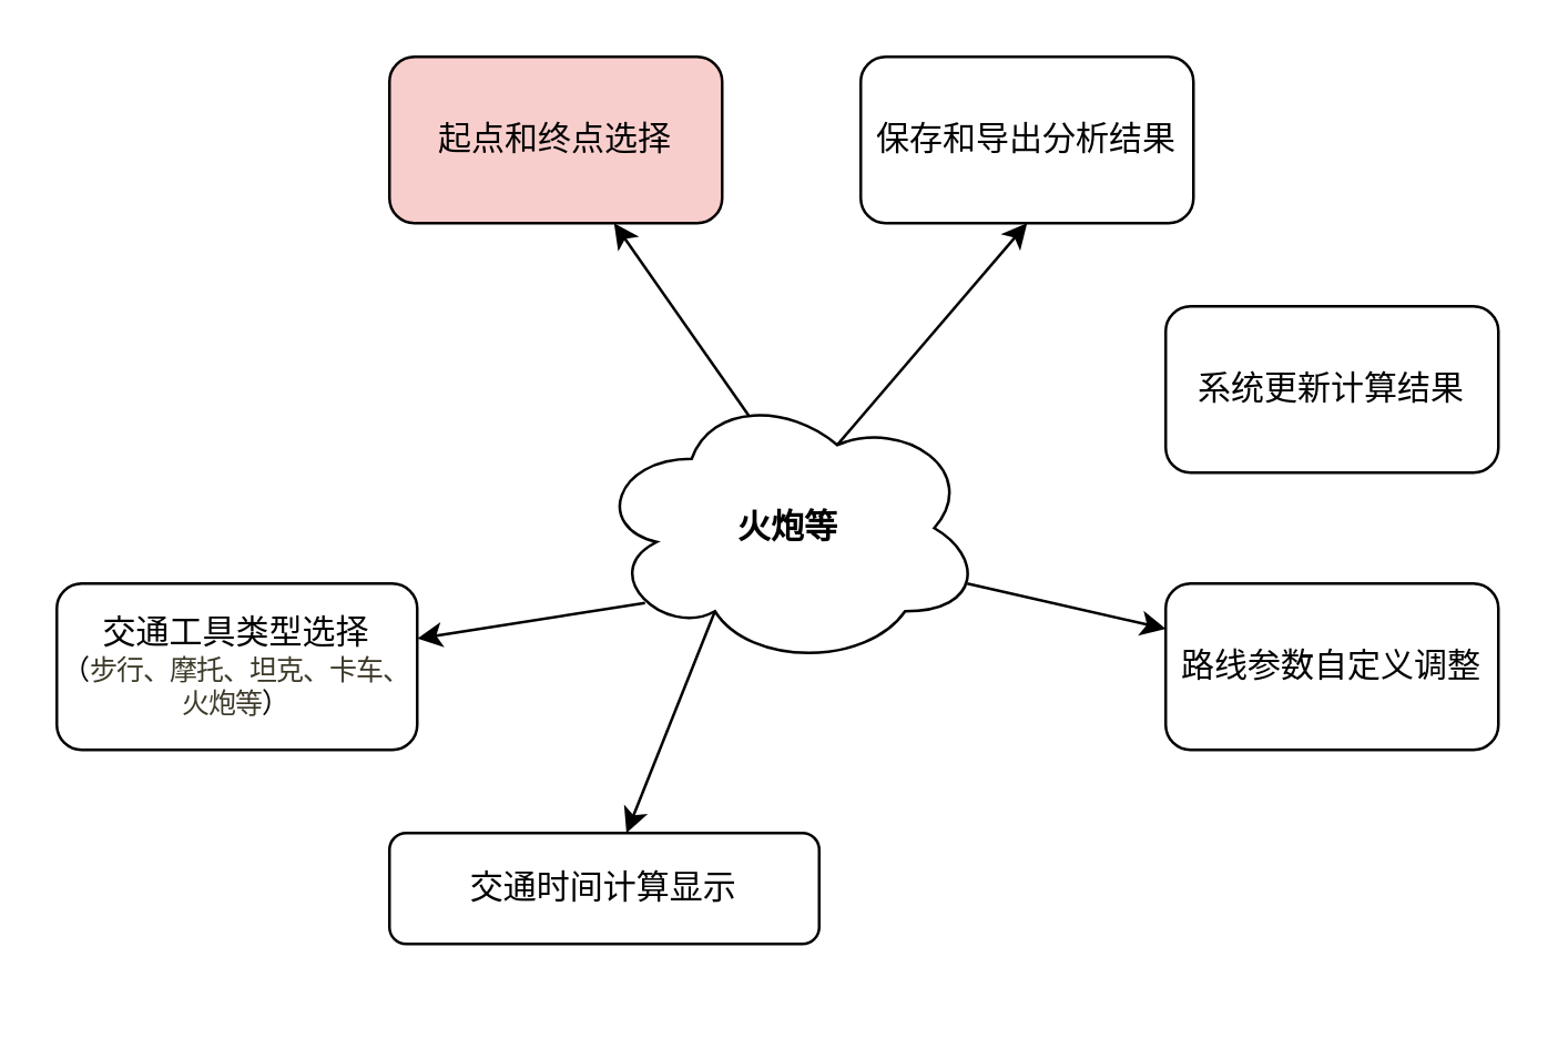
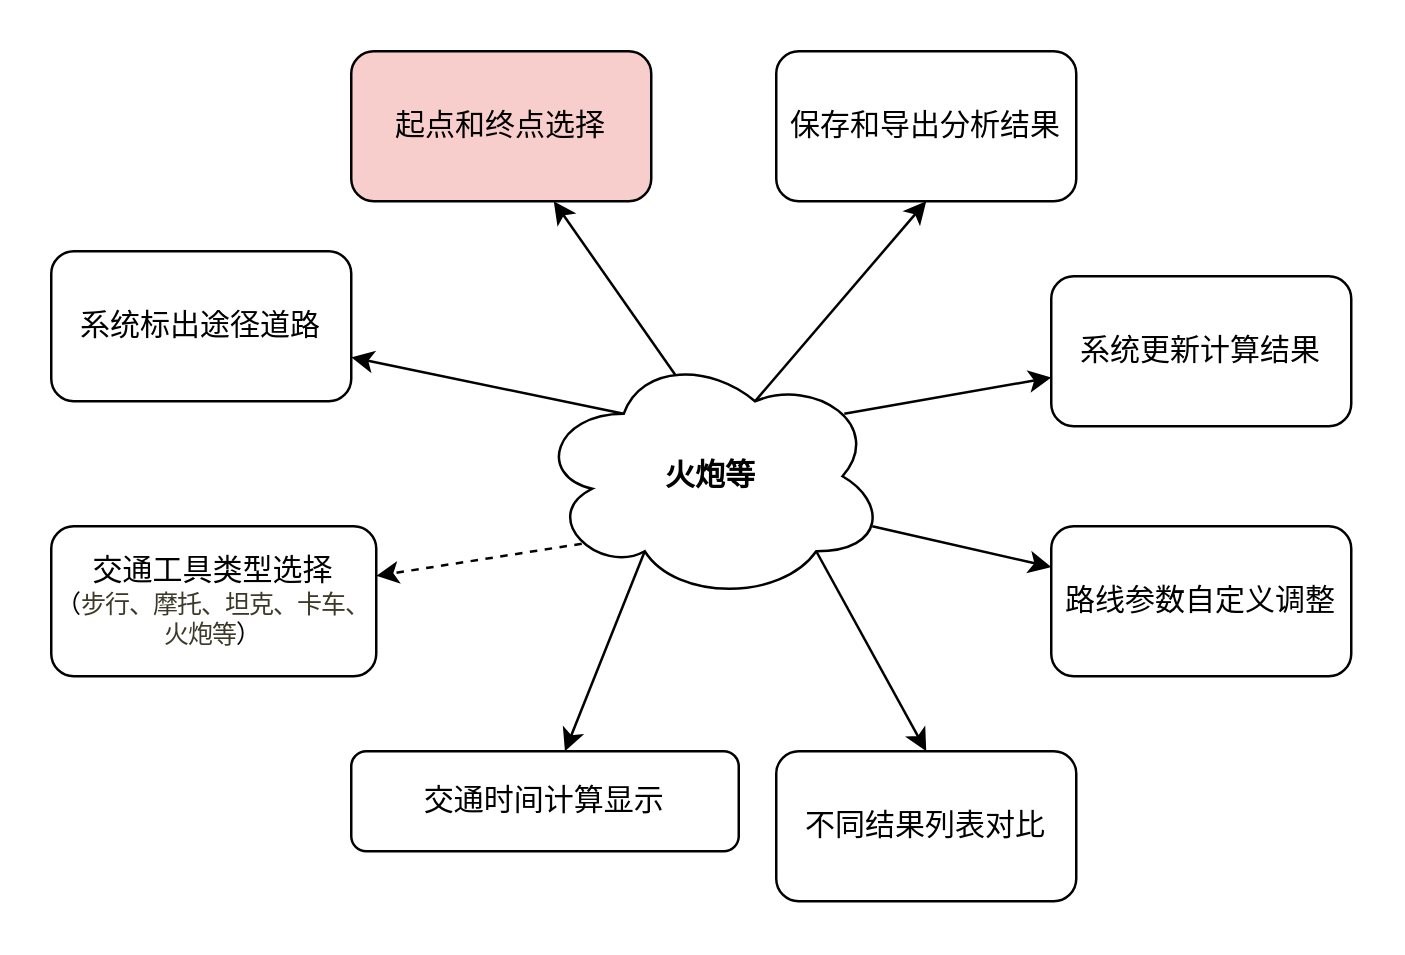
+ <mxCell id="12" value="系统标出途径道路" style="rounded=1;whiteSpace=wrap;html=1;" vertex="1" parent="1"><mxGeometry x="20" y="100" width="120" height="60" as="geometry" /></mxCell>
+ <mxCell id="3" style="rounded=0;orthogonalLoop=1;jettySize=auto;html=1;exitX=0.25;exitY=0.25;exitDx=0;exitDy=0;exitPerimeter=0;" edge="1" parent="1" source="10" target="12"><mxGeometry relative="1" as="geometry" /></mxCell>
+ <mxCell id="8" style="rounded=0;orthogonalLoop=1;jettySize=auto;html=1;exitX=0.88;exitY=0.25;exitDx=0;exitDy=0;exitPerimeter=0;" edge="1" parent="1" source="10" target="17"><mxGeometry relative="1" as="geometry" /></mxCell>
- <mxCell id="4" style="rounded=0;orthogonalLoop=1;jettySize=auto;html=1;exitX=0.13;exitY=0.77;exitDx=0;exitDy=0;exitPerimeter=0;" edge="1" parent="1" source="10" target="13"><mxGeometry relative="1" as="geometry" /></mxCell>
+ <mxCell id="4" style="rounded=0;orthogonalLoop=1;jettySize=auto;html=1;exitX=0.13;exitY=0.77;exitDx=0;exitDy=0;exitPerimeter=0;dashed=1;" edge="1" parent="1" source="10" target="13"><mxGeometry relative="1" as="geometry" /></mxCell>
+ <mxCell id="6" style="rounded=0;orthogonalLoop=1;jettySize=auto;html=1;exitX=0.8;exitY=0.8;exitDx=0;exitDy=0;exitPerimeter=0;entryX=0.5;entryY=0;entryDx=0;entryDy=0;" edge="1" parent="1" source="10" target="15"><mxGeometry relative="1" as="geometry" /></mxCell>
+ <mxCell id="15" value="不同结果列表对比" style="rounded=1;whiteSpace=wrap;html=1;" vertex="1" parent="1"><mxGeometry x="310" y="300" width="120" height="60" as="geometry" /></mxCell>
